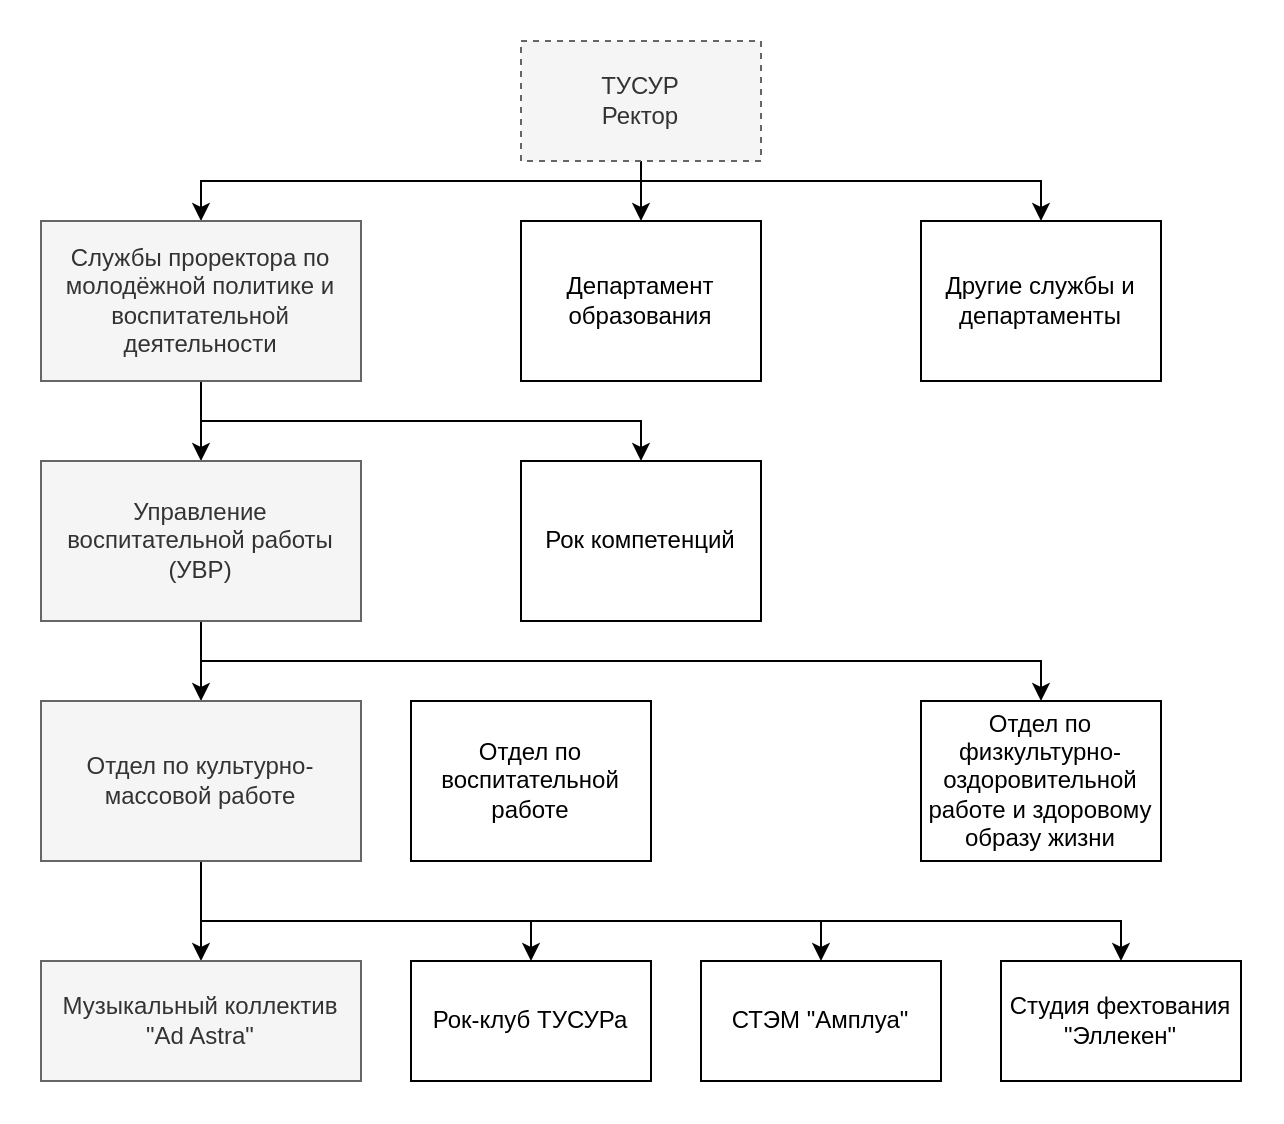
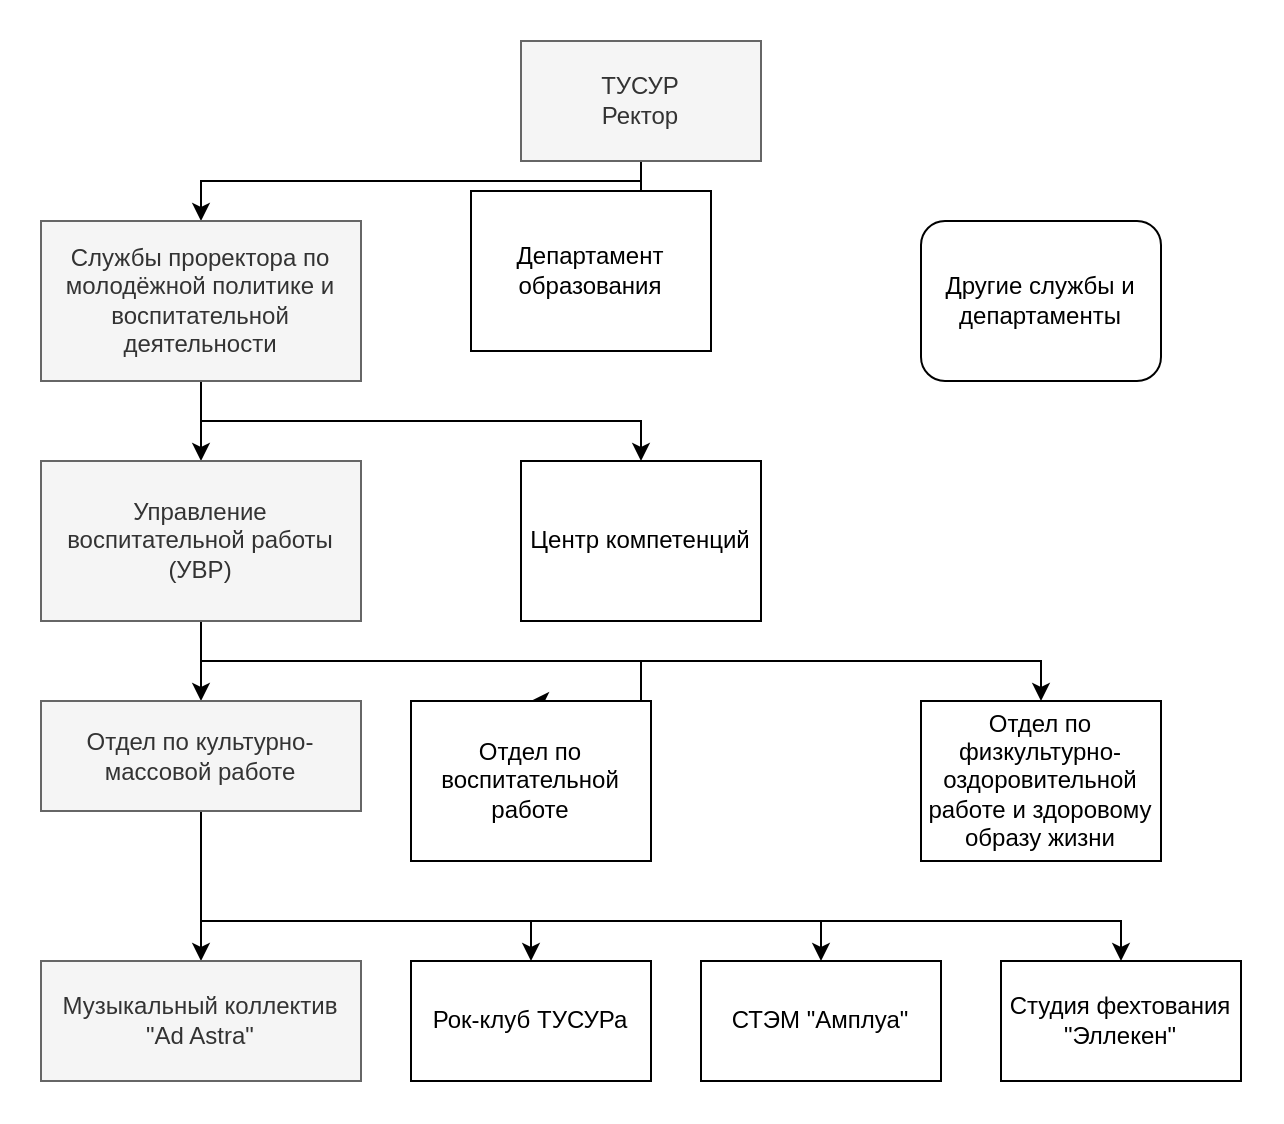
- <mxCell id="5" value="&lt;div&gt;ТУСУР&lt;/div&gt;&lt;div&gt;Ректор&lt;br&gt;&lt;/div&gt;" style="whiteSpace=wrap;html=1;fillColor=#f5f5f5;fontColor=#333333;strokeColor=#666666;dashed=1;" parent="1" vertex="1"><mxGeometry x="260" y="20" width="120" height="60" as="geometry" /></mxCell>
+ <mxCell id="5" value="&lt;div&gt;ТУСУР&lt;/div&gt;&lt;div&gt;Ректор&lt;br&gt;&lt;/div&gt;" style="whiteSpace=wrap;html=1;fillColor=#f5f5f5;fontColor=#333333;strokeColor=#666666;" parent="1" vertex="1"><mxGeometry x="260" y="20" width="120" height="60" as="geometry" /></mxCell>
- <mxCell id="4" style="edgeStyle=orthogonalEdgeStyle;rounded=0;orthogonalLoop=1;jettySize=auto;html=1;entryX=0.5;entryY=0;entryDx=0;entryDy=0;" edge="1" parent="1" source="5" target="10"><mxGeometry relative="1" as="geometry"><Array as="points"><mxPoint x="320" y="90" /><mxPoint x="520" y="90" /></Array></mxGeometry></mxCell>
- <mxCell id="9" value="Департамент образования" style="whiteSpace=wrap;html=1;" parent="1" vertex="1"><mxGeometry x="260" y="110" width="120" height="80" as="geometry" /></mxCell>
+ <mxCell id="9" value="Департамент образования" style="whiteSpace=wrap;html=1;" parent="1" vertex="1"><mxGeometry x="235" y="95" width="120" height="80" as="geometry" /></mxCell>
- <mxCell id="10" value="Другие службы и департаменты" style="whiteSpace=wrap;html=1;" parent="1" vertex="1"><mxGeometry x="460" y="110" width="120" height="80" as="geometry" /></mxCell>
+ <mxCell id="10" value="Другие службы и департаменты" style="whiteSpace=wrap;html=1;rounded=1;" parent="1" vertex="1"><mxGeometry x="460" y="110" width="120" height="80" as="geometry" /></mxCell>
- <mxCell id="15" value="Рок компетенций " style="whiteSpace=wrap;html=1;" parent="1" vertex="1"><mxGeometry x="260" y="230" width="120" height="80" as="geometry" /></mxCell>
+ <mxCell id="15" value="Центр компетенций " style="whiteSpace=wrap;html=1;" parent="1" vertex="1"><mxGeometry x="260" y="230" width="120" height="80" as="geometry" /></mxCell>
+ <mxCell id="12" style="edgeStyle=orthogonalEdgeStyle;rounded=0;orthogonalLoop=1;jettySize=auto;html=1;entryX=0.5;entryY=0;entryDx=0;entryDy=0;" edge="1" parent="1" source="14" target="21"><mxGeometry relative="1" as="geometry"><Array as="points"><mxPoint x="100" y="330" /><mxPoint x="320" y="330" /></Array></mxGeometry></mxCell>
- <mxCell id="20" value="Отдел по культурно-массовой работе" style="whiteSpace=wrap;html=1;fillColor=#f5f5f5;fontColor=#333333;strokeColor=#666666;" parent="1" vertex="1"><mxGeometry x="20" y="350" width="160" height="80" as="geometry" /></mxCell>
+ <mxCell id="20" value="Отдел по культурно-массовой работе" style="whiteSpace=wrap;html=1;fillColor=#f5f5f5;fontColor=#333333;strokeColor=#666666;" parent="1" vertex="1"><mxGeometry x="20" y="350" width="160" height="55" as="geometry" /></mxCell>
